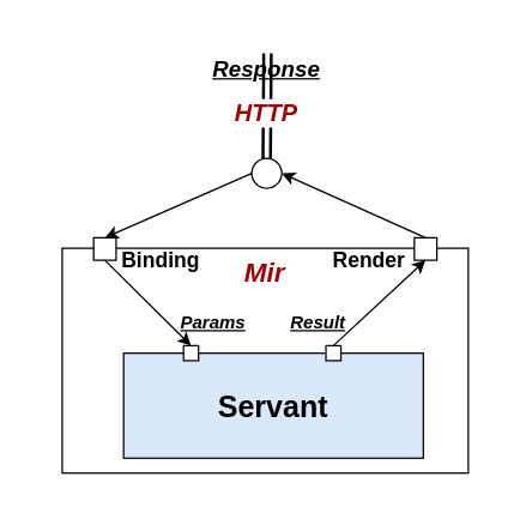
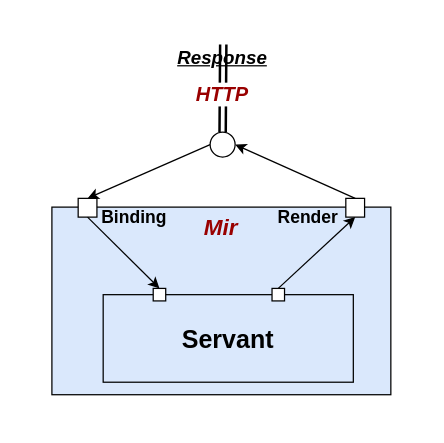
- <mxCell id="3" value="Mir" style="rounded=0;whiteSpace=wrap;html=1;fontStyle=3;verticalAlign=top;fontSize=18;fontColor=#990000;" vertex="1" parent="1"><mxGeometry x="41" y="165" width="271" height="150" as="geometry" /></mxCell>
+ <mxCell id="3" value="Mir" style="rounded=0;whiteSpace=wrap;html=1;fontStyle=3;verticalAlign=top;fontSize=18;fontColor=#990000;fillColor=#dae8fc;" vertex="1" parent="1"><mxGeometry x="41" y="165" width="271" height="150" as="geometry" /></mxCell>
- <mxCell id="15" value="Params" style="text;html=1;strokeColor=none;fillColor=none;align=center;verticalAlign=middle;whiteSpace=wrap;rounded=0;fontStyle=7" vertex="1" parent="1"><mxGeometry x="112" y="200" width="60" height="30" as="geometry" /></mxCell>
- <mxCell id="16" value="Result" style="text;html=1;strokeColor=none;fillColor=none;align=center;verticalAlign=middle;whiteSpace=wrap;rounded=0;fontStyle=7" vertex="1" parent="1"><mxGeometry x="182" y="200" width="60" height="30" as="geometry" /></mxCell>
